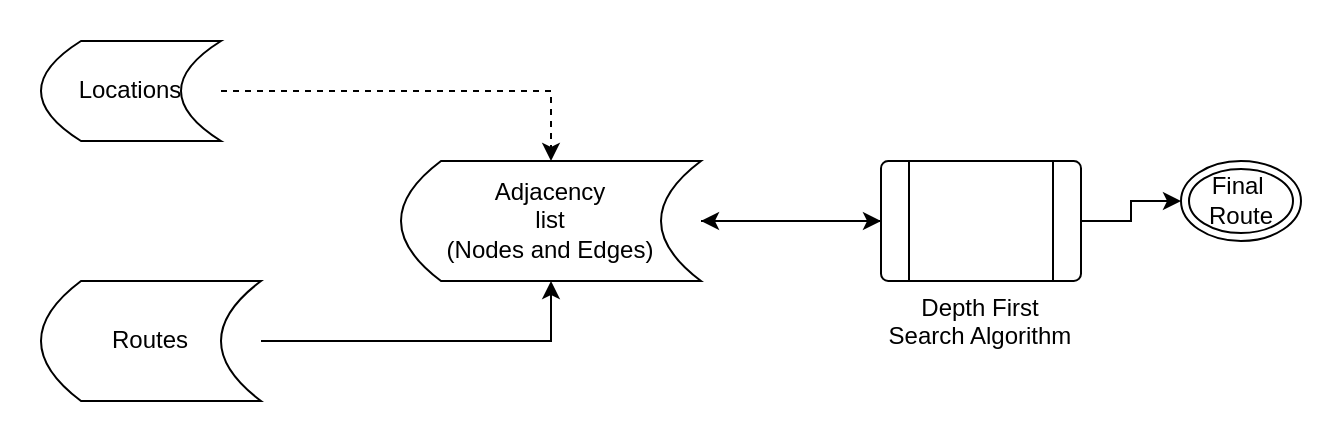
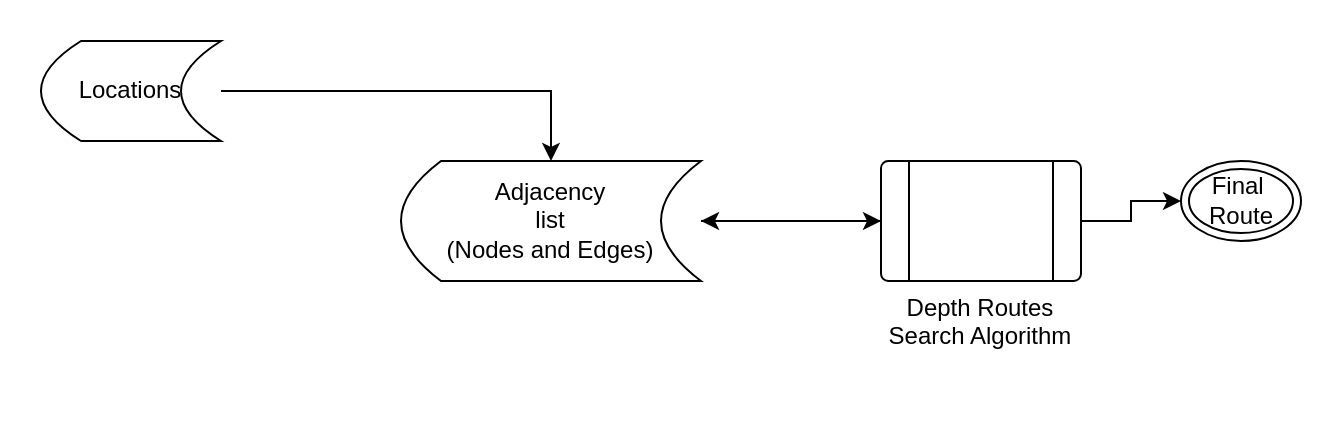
- <mxCell id="2" style="edgeStyle=orthogonalEdgeStyle;rounded=0;orthogonalLoop=1;jettySize=auto;html=1;exitX=1;exitY=0.5;exitDx=0;exitDy=0;entryX=0.5;entryY=0;entryDx=0;entryDy=0;dashed=1;" edge="1" parent="1" source="3" target="7"><mxGeometry relative="1" as="geometry" /></mxCell>
+ <mxCell id="2" style="edgeStyle=orthogonalEdgeStyle;rounded=0;orthogonalLoop=1;jettySize=auto;html=1;exitX=1;exitY=0.5;exitDx=0;exitDy=0;entryX=0.5;entryY=0;entryDx=0;entryDy=0;" edge="1" parent="1" source="3" target="7"><mxGeometry relative="1" as="geometry" /></mxCell>
- <mxCell id="10" value="Depth First Search Algorithm" style="verticalLabelPosition=bottom;verticalAlign=top;html=1;shape=process;whiteSpace=wrap;rounded=1;size=0.14;arcSize=6;" vertex="1" parent="1"><mxGeometry x="440" y="80" width="100" height="60" as="geometry" /></mxCell>
+ <mxCell id="10" value="Depth Routes Search Algorithm" style="verticalLabelPosition=bottom;verticalAlign=top;html=1;shape=process;whiteSpace=wrap;rounded=1;size=0.14;arcSize=6;" vertex="1" parent="1"><mxGeometry x="440" y="80" width="100" height="60" as="geometry" /></mxCell>
- <mxCell id="5" value="Routes" style="shape=dataStorage;whiteSpace=wrap;html=1;fixedSize=1;" vertex="1" parent="1"><mxGeometry x="20" y="140" width="110" height="60" as="geometry" /></mxCell>
- <mxCell id="4" style="edgeStyle=orthogonalEdgeStyle;rounded=0;orthogonalLoop=1;jettySize=auto;html=1;entryX=0.5;entryY=1;entryDx=0;entryDy=0;" edge="1" parent="1" source="5" target="7"><mxGeometry relative="1" as="geometry" /></mxCell>
